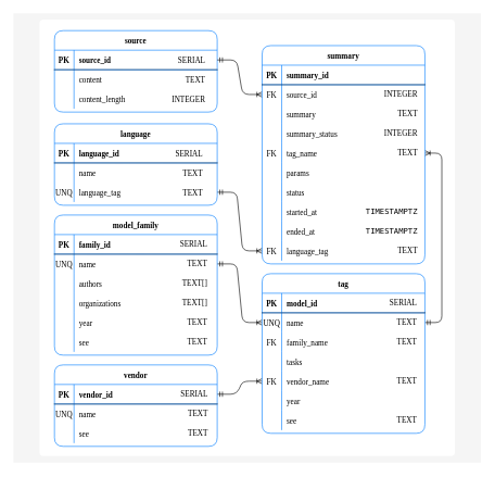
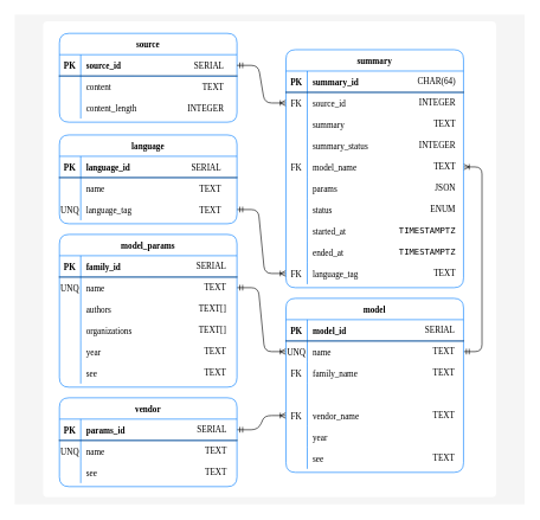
+ <mxCell id="157" value="&lt;div&gt;CHAR(64)&lt;/div&gt;" style="text;html=1;strokeColor=none;fillColor=none;align=right;verticalAlign=middle;whiteSpace=wrap;rounded=0;fontFamily=Ubuntu;fontSource=https%3A%2F%2Ffonts.googleapis.com%2Fcss%3Ffamily%3DUbuntu;" vertex="1" parent="114"><mxGeometry x="176" y="30" width="65" height="30" as="geometry" /></mxCell>
- <mxCell id="131" value="tag_name" style="shape=partialRectangle;overflow=hidden;connectable=0;fillColor=none;top=0;left=0;bottom=0;right=0;align=left;spacingLeft=6;fontFamily=Ubuntu;fontSource=https%3A%2F%2Ffonts.googleapis.com%2Fcss%3Ffamily%3DUbuntu;" vertex="1" parent="129"><mxGeometry x="30" width="220" height="30" as="geometry" /></mxCell>
+ <mxCell id="131" value="model_name" style="shape=partialRectangle;overflow=hidden;connectable=0;fillColor=none;top=0;left=0;bottom=0;right=0;align=left;spacingLeft=6;fontFamily=Ubuntu;fontSource=https%3A%2F%2Ffonts.googleapis.com%2Fcss%3Ffamily%3DUbuntu;" vertex="1" parent="129"><mxGeometry x="30" width="220" height="30" as="geometry" /></mxCell>
+ <mxCell id="152" value="JSON" style="text;html=1;strokeColor=none;fillColor=none;align=right;verticalAlign=middle;whiteSpace=wrap;rounded=0;fontFamily=Ubuntu;fontSource=https%3A%2F%2Ffonts.googleapis.com%2Fcss%3Ffamily%3DUbuntu;" vertex="1" parent="114"><mxGeometry x="176" y="180" width="65" height="30" as="geometry" /></mxCell>
+ <mxCell id="153" value="ENUM" style="text;html=1;strokeColor=none;fillColor=none;align=right;verticalAlign=middle;whiteSpace=wrap;rounded=0;fontFamily=Ubuntu;fontSource=https%3A%2F%2Ffonts.googleapis.com%2Fcss%3Ffamily%3DUbuntu;" vertex="1" parent="114"><mxGeometry x="176" y="210" width="65" height="30" as="geometry" /></mxCell>
- <mxCell id="88" value="model_family" style="shape=table;startSize=30;container=1;collapsible=1;childLayout=tableLayout;fixedRows=1;rowLines=0;fontStyle=1;align=center;resizeLast=1;fontFamily=Ubuntu;fontSource=https%3A%2F%2Ffonts.googleapis.com%2Fcss%3Ffamily%3DUbuntu;rounded=1;strokeColor=#007CFF;" vertex="1" parent="86"><mxGeometry width="250" height="215" as="geometry" /></mxCell>
+ <mxCell id="88" value="model_params" style="shape=table;startSize=30;container=1;collapsible=1;childLayout=tableLayout;fixedRows=1;rowLines=0;fontStyle=1;align=center;resizeLast=1;fontFamily=Ubuntu;fontSource=https%3A%2F%2Ffonts.googleapis.com%2Fcss%3Ffamily%3DUbuntu;rounded=1;strokeColor=#007CFF;" vertex="1" parent="86"><mxGeometry width="250" height="215" as="geometry" /></mxCell>
- <mxCell id="58" value="tag" style="shape=table;startSize=30;container=1;collapsible=1;childLayout=tableLayout;fixedRows=1;rowLines=0;fontStyle=1;align=center;resizeLast=1;fontFamily=Ubuntu;fontSource=https%3A%2F%2Ffonts.googleapis.com%2Fcss%3Ffamily%3DUbuntu;rounded=1;strokeColor=#007CFF;" vertex="1" parent="56"><mxGeometry width="250" height="245" as="geometry" /></mxCell>
+ <mxCell id="58" value="model" style="shape=table;startSize=30;container=1;collapsible=1;childLayout=tableLayout;fixedRows=1;rowLines=0;fontStyle=1;align=center;resizeLast=1;fontFamily=Ubuntu;fontSource=https%3A%2F%2Ffonts.googleapis.com%2Fcss%3Ffamily%3DUbuntu;rounded=1;strokeColor=#007CFF;" vertex="1" parent="56"><mxGeometry width="250" height="245" as="geometry" /></mxCell>
- <mxCell id="70" value="tasks" style="shape=partialRectangle;overflow=hidden;connectable=0;fillColor=none;top=0;left=0;bottom=0;right=0;align=left;spacingLeft=6;fontFamily=Ubuntu;fontSource=https%3A%2F%2Ffonts.googleapis.com%2Fcss%3Ffamily%3DUbuntu;" vertex="1" parent="68"><mxGeometry x="30" width="220" height="30" as="geometry" /></mxCell>
- <mxCell id="44" value="vendor_id" style="shape=partialRectangle;overflow=hidden;connectable=0;fillColor=none;top=0;left=0;bottom=0;right=0;align=left;spacingLeft=6;fontStyle=1;fontFamily=Ubuntu;fontSource=https%3A%2F%2Ffonts.googleapis.com%2Fcss%3Ffamily%3DUbuntu;" vertex="1" parent="42"><mxGeometry x="30" width="220" height="30" as="geometry" /></mxCell>
+ <mxCell id="44" value="params_id" style="shape=partialRectangle;overflow=hidden;connectable=0;fillColor=none;top=0;left=0;bottom=0;right=0;align=left;spacingLeft=6;fontStyle=1;fontFamily=Ubuntu;fontSource=https%3A%2F%2Ffonts.googleapis.com%2Fcss%3Ffamily%3DUbuntu;" vertex="1" parent="42"><mxGeometry x="30" width="220" height="30" as="geometry" /></mxCell>
